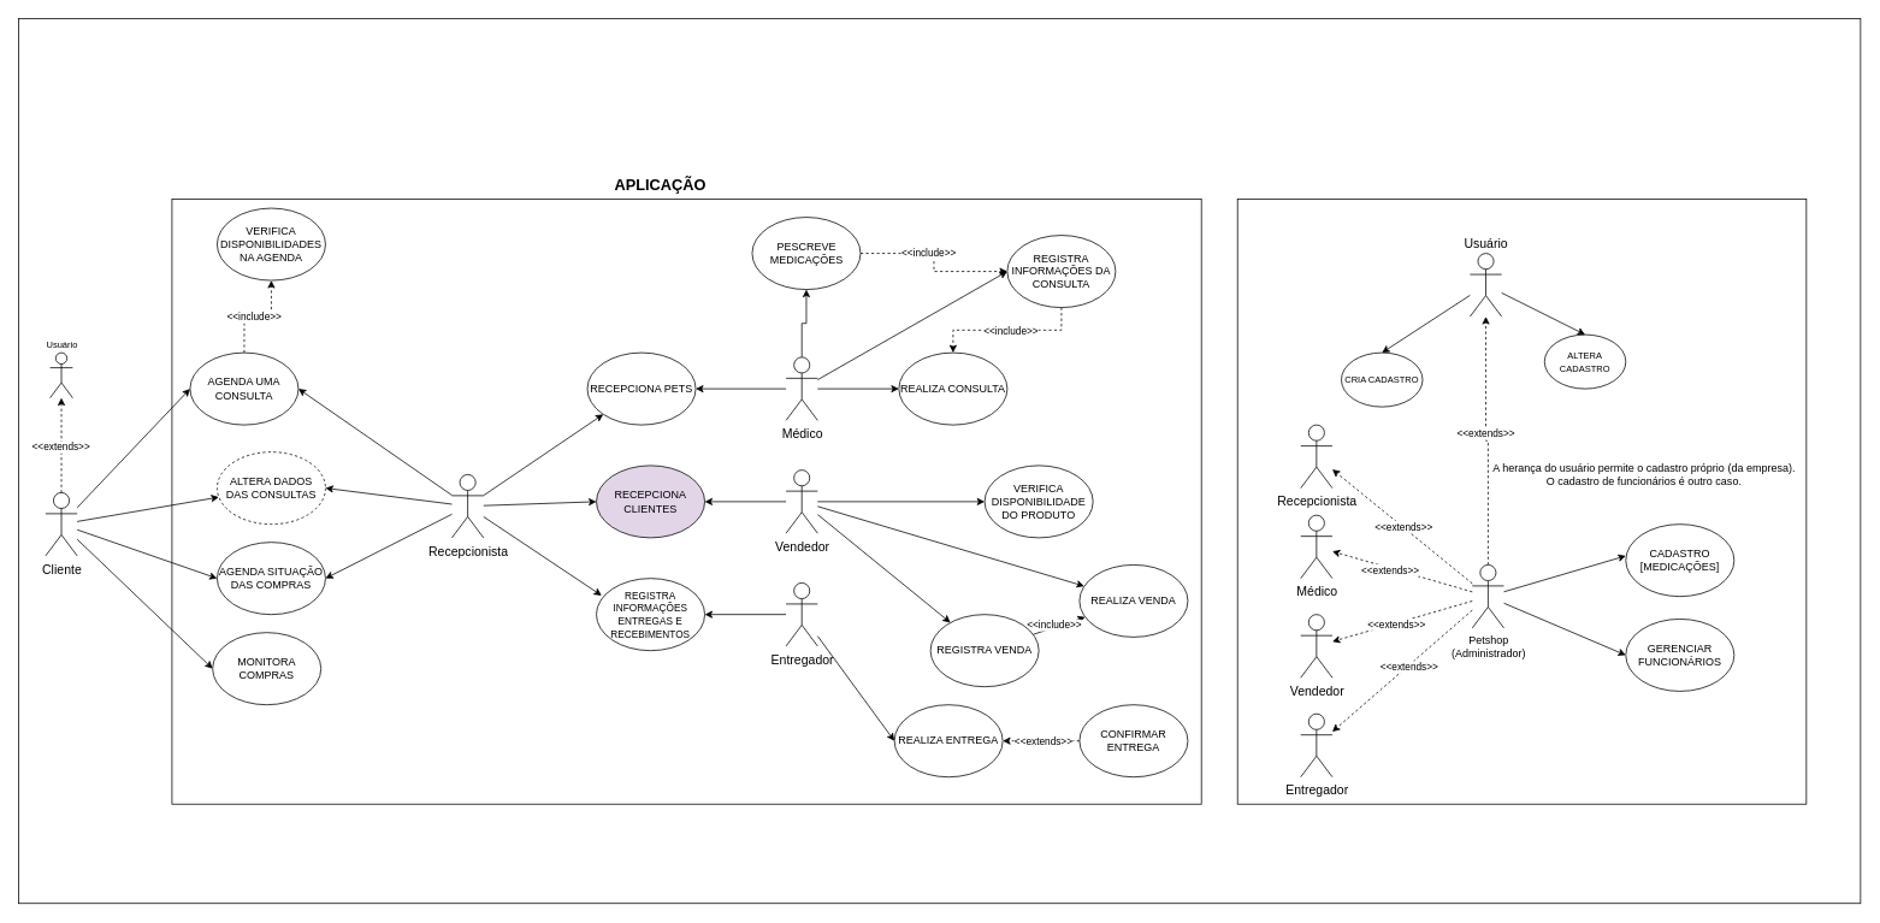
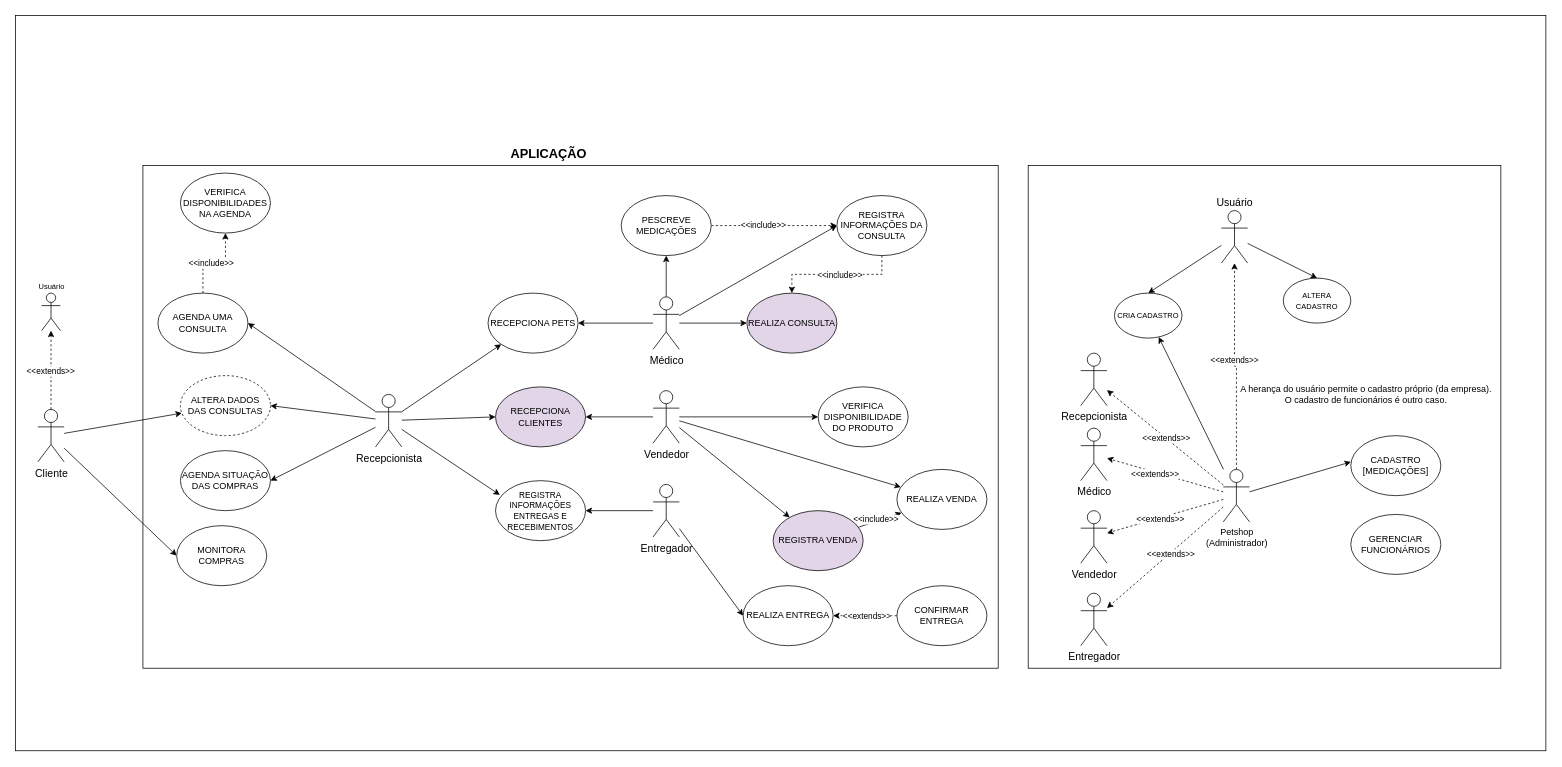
- <mxCell id="63" value="PESCREVE MEDICAÇÕES" style="ellipse;whiteSpace=wrap;html=1;strokeWidth=1;strokeColor=default;" vertex="1" parent="1"><mxGeometry x="832.5" y="240" width="120" height="80" as="geometry" /></mxCell>
+ <mxCell id="63" value="PESCREVE MEDICAÇÕES" style="ellipse;whiteSpace=wrap;html=1;strokeWidth=1;strokeColor=default;" vertex="1" parent="1"><mxGeometry x="827.5" y="260" width="120" height="80" as="geometry" /></mxCell>
- <mxCell id="47" value="REALIZA CONSULTA" style="ellipse;whiteSpace=wrap;html=1;strokeWidth=1;strokeColor=default;" parent="1" vertex="1"><mxGeometry x="995" y="390" width="120" height="80" as="geometry" /></mxCell>
+ <mxCell id="47" value="REALIZA CONSULTA" style="ellipse;whiteSpace=wrap;html=1;strokeWidth=1;strokeColor=default;fillColor=#e1d5e7;" parent="1" vertex="1"><mxGeometry x="995" y="390" width="120" height="80" as="geometry" /></mxCell>
- <mxCell id="5" style="rounded=0;orthogonalLoop=1;jettySize=auto;html=1;entryX=0;entryY=0.5;entryDx=0;entryDy=0;strokeWidth=1;strokeColor=default;" parent="1" source="11" target="23" edge="1"><mxGeometry relative="1" as="geometry" /></mxCell>
- <mxCell id="7" style="rounded=0;orthogonalLoop=1;jettySize=auto;html=1;entryX=0;entryY=0.5;entryDx=0;entryDy=0;strokeWidth=1;strokeColor=default;" parent="1" source="11" target="42" edge="1"><mxGeometry relative="1" as="geometry" /></mxCell>
- <mxCell id="77" style="rounded=0;orthogonalLoop=1;jettySize=auto;html=1;entryX=0;entryY=0.5;entryDx=0;entryDy=0;" edge="1" parent="1" source="80" target="83"><mxGeometry relative="1" as="geometry" /></mxCell>
+ <mxCell id="77" style="rounded=0;orthogonalLoop=1;jettySize=auto;html=1;" edge="1" parent="1" source="80" target="12"><mxGeometry relative="1" as="geometry" /></mxCell>
- <mxCell id="52" value="REGISTRA VENDA" style="ellipse;whiteSpace=wrap;html=1;strokeWidth=1;strokeColor=default;" parent="1" vertex="1"><mxGeometry x="1030" y="680" width="120" height="80" as="geometry" /></mxCell>
+ <mxCell id="52" value="REGISTRA VENDA" style="ellipse;whiteSpace=wrap;html=1;strokeWidth=1;strokeColor=default;fillColor=#e1d5e7;" parent="1" vertex="1"><mxGeometry x="1030" y="680" width="120" height="80" as="geometry" /></mxCell>
